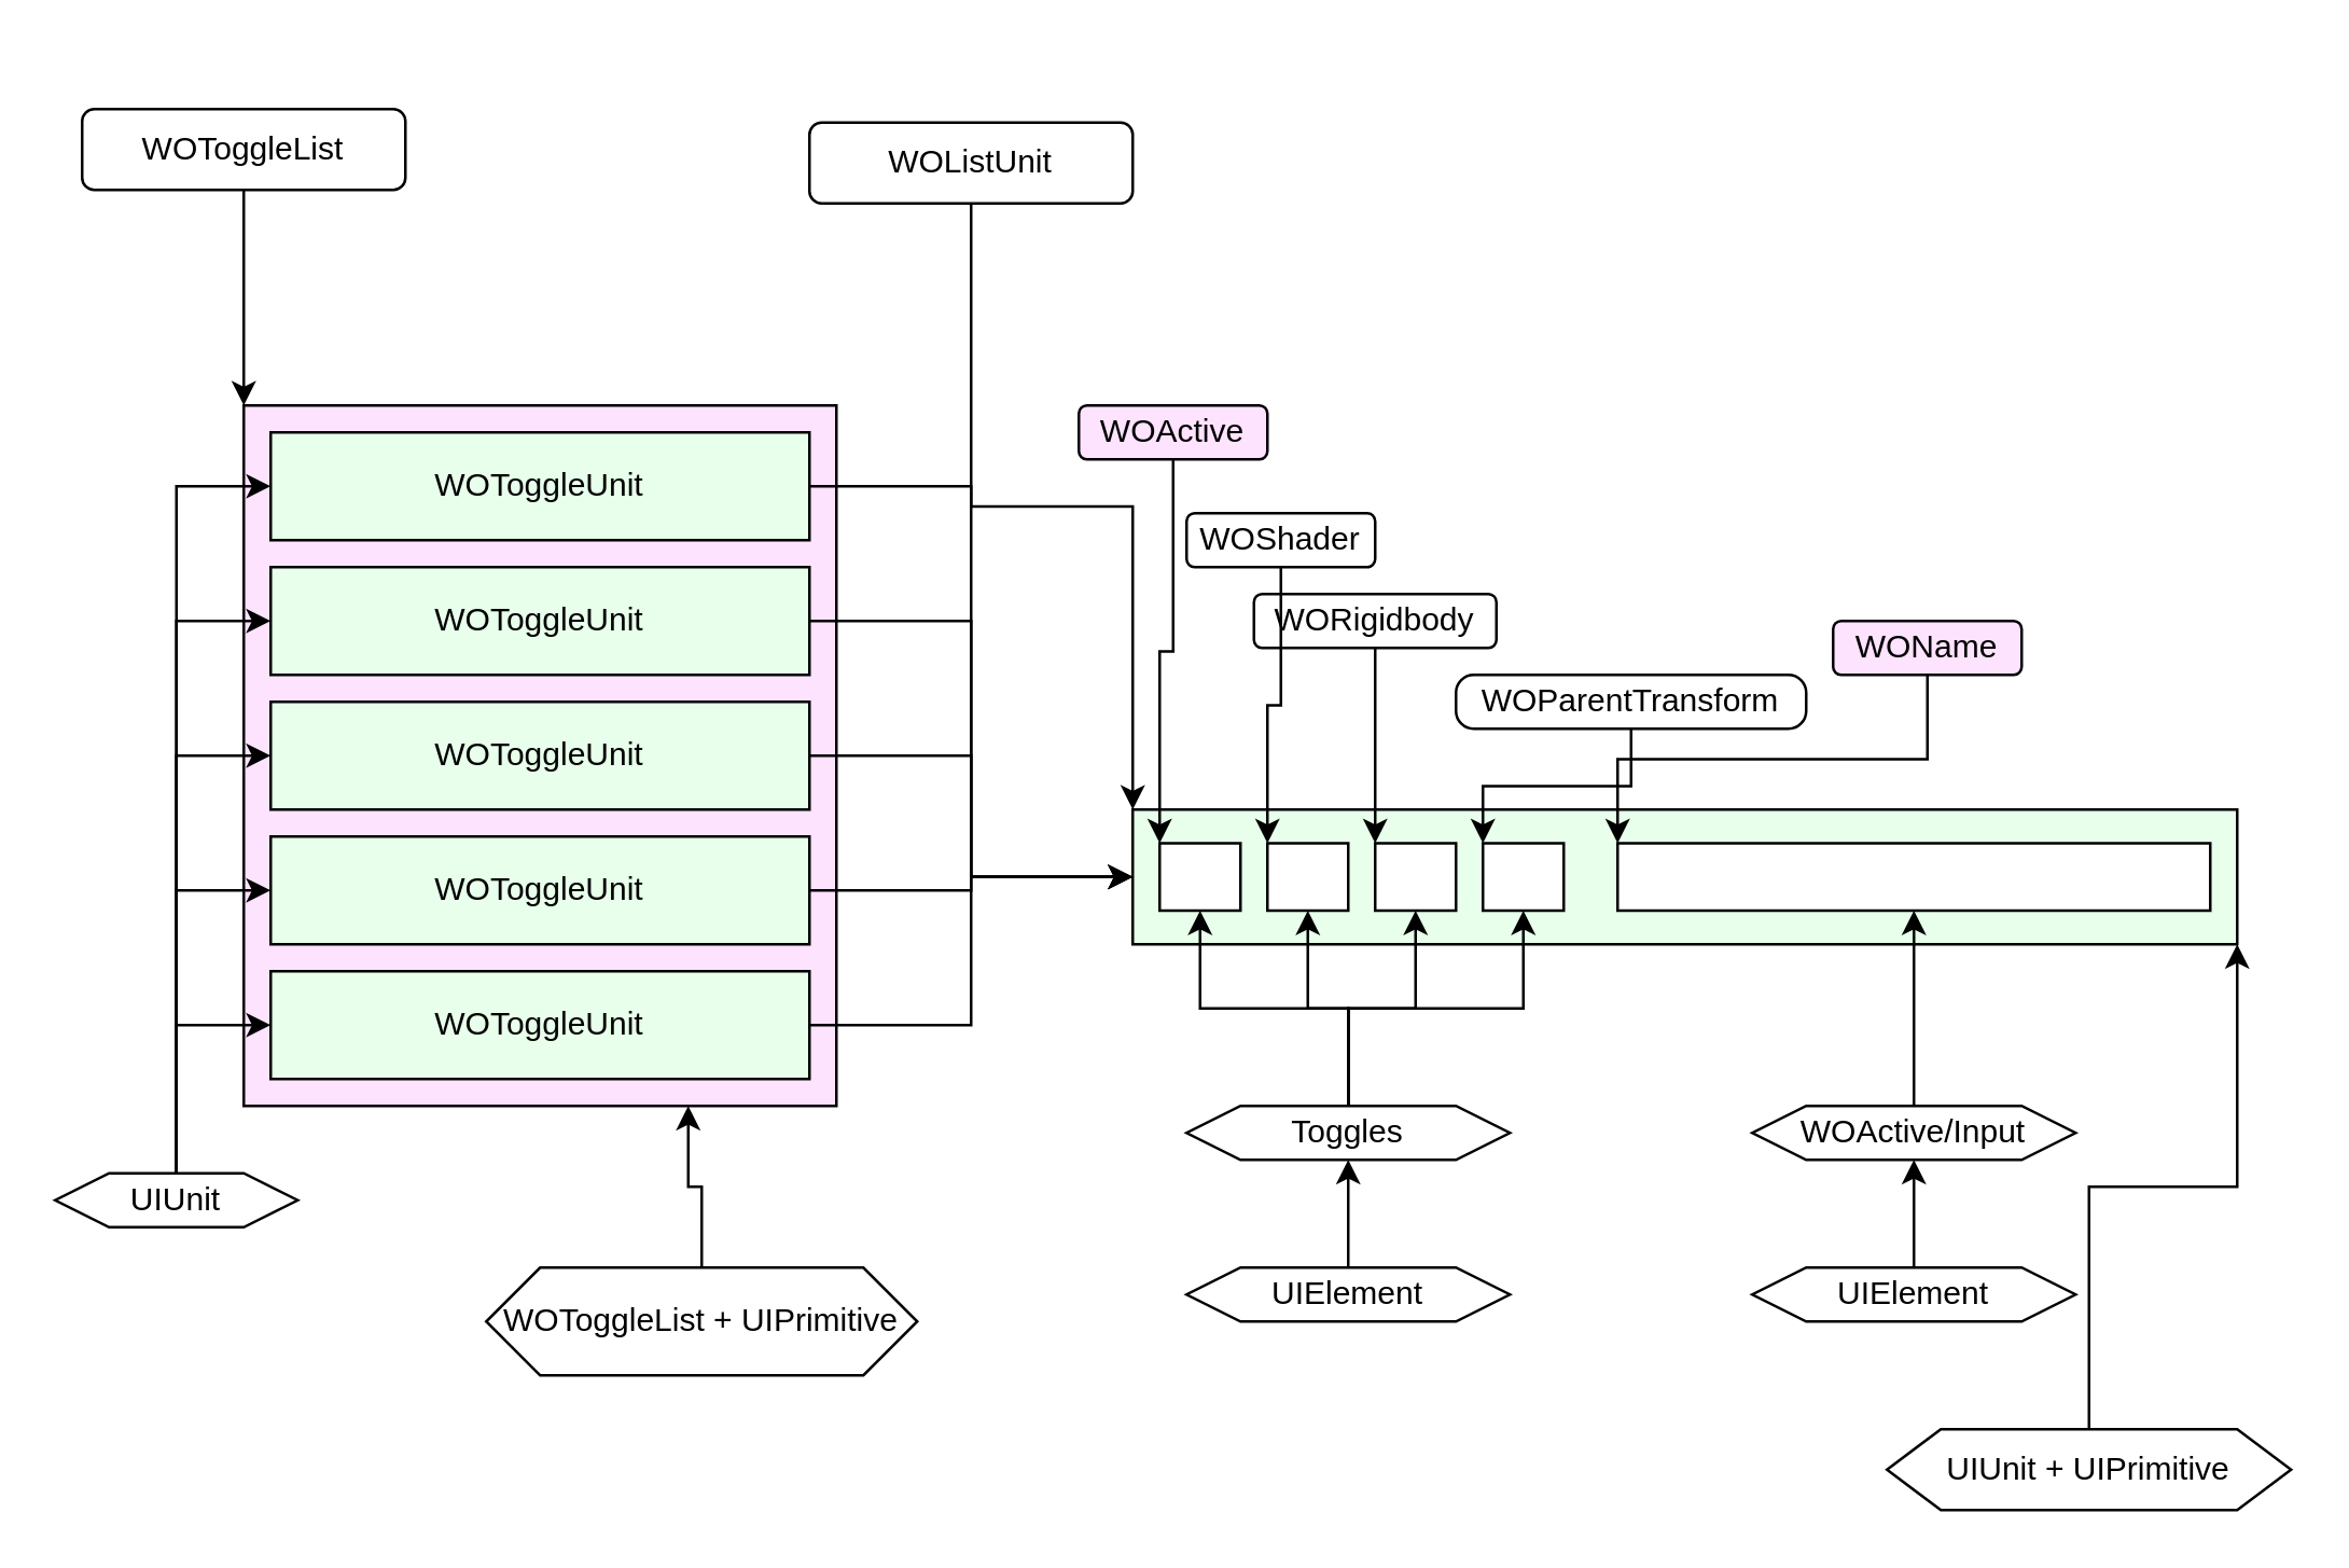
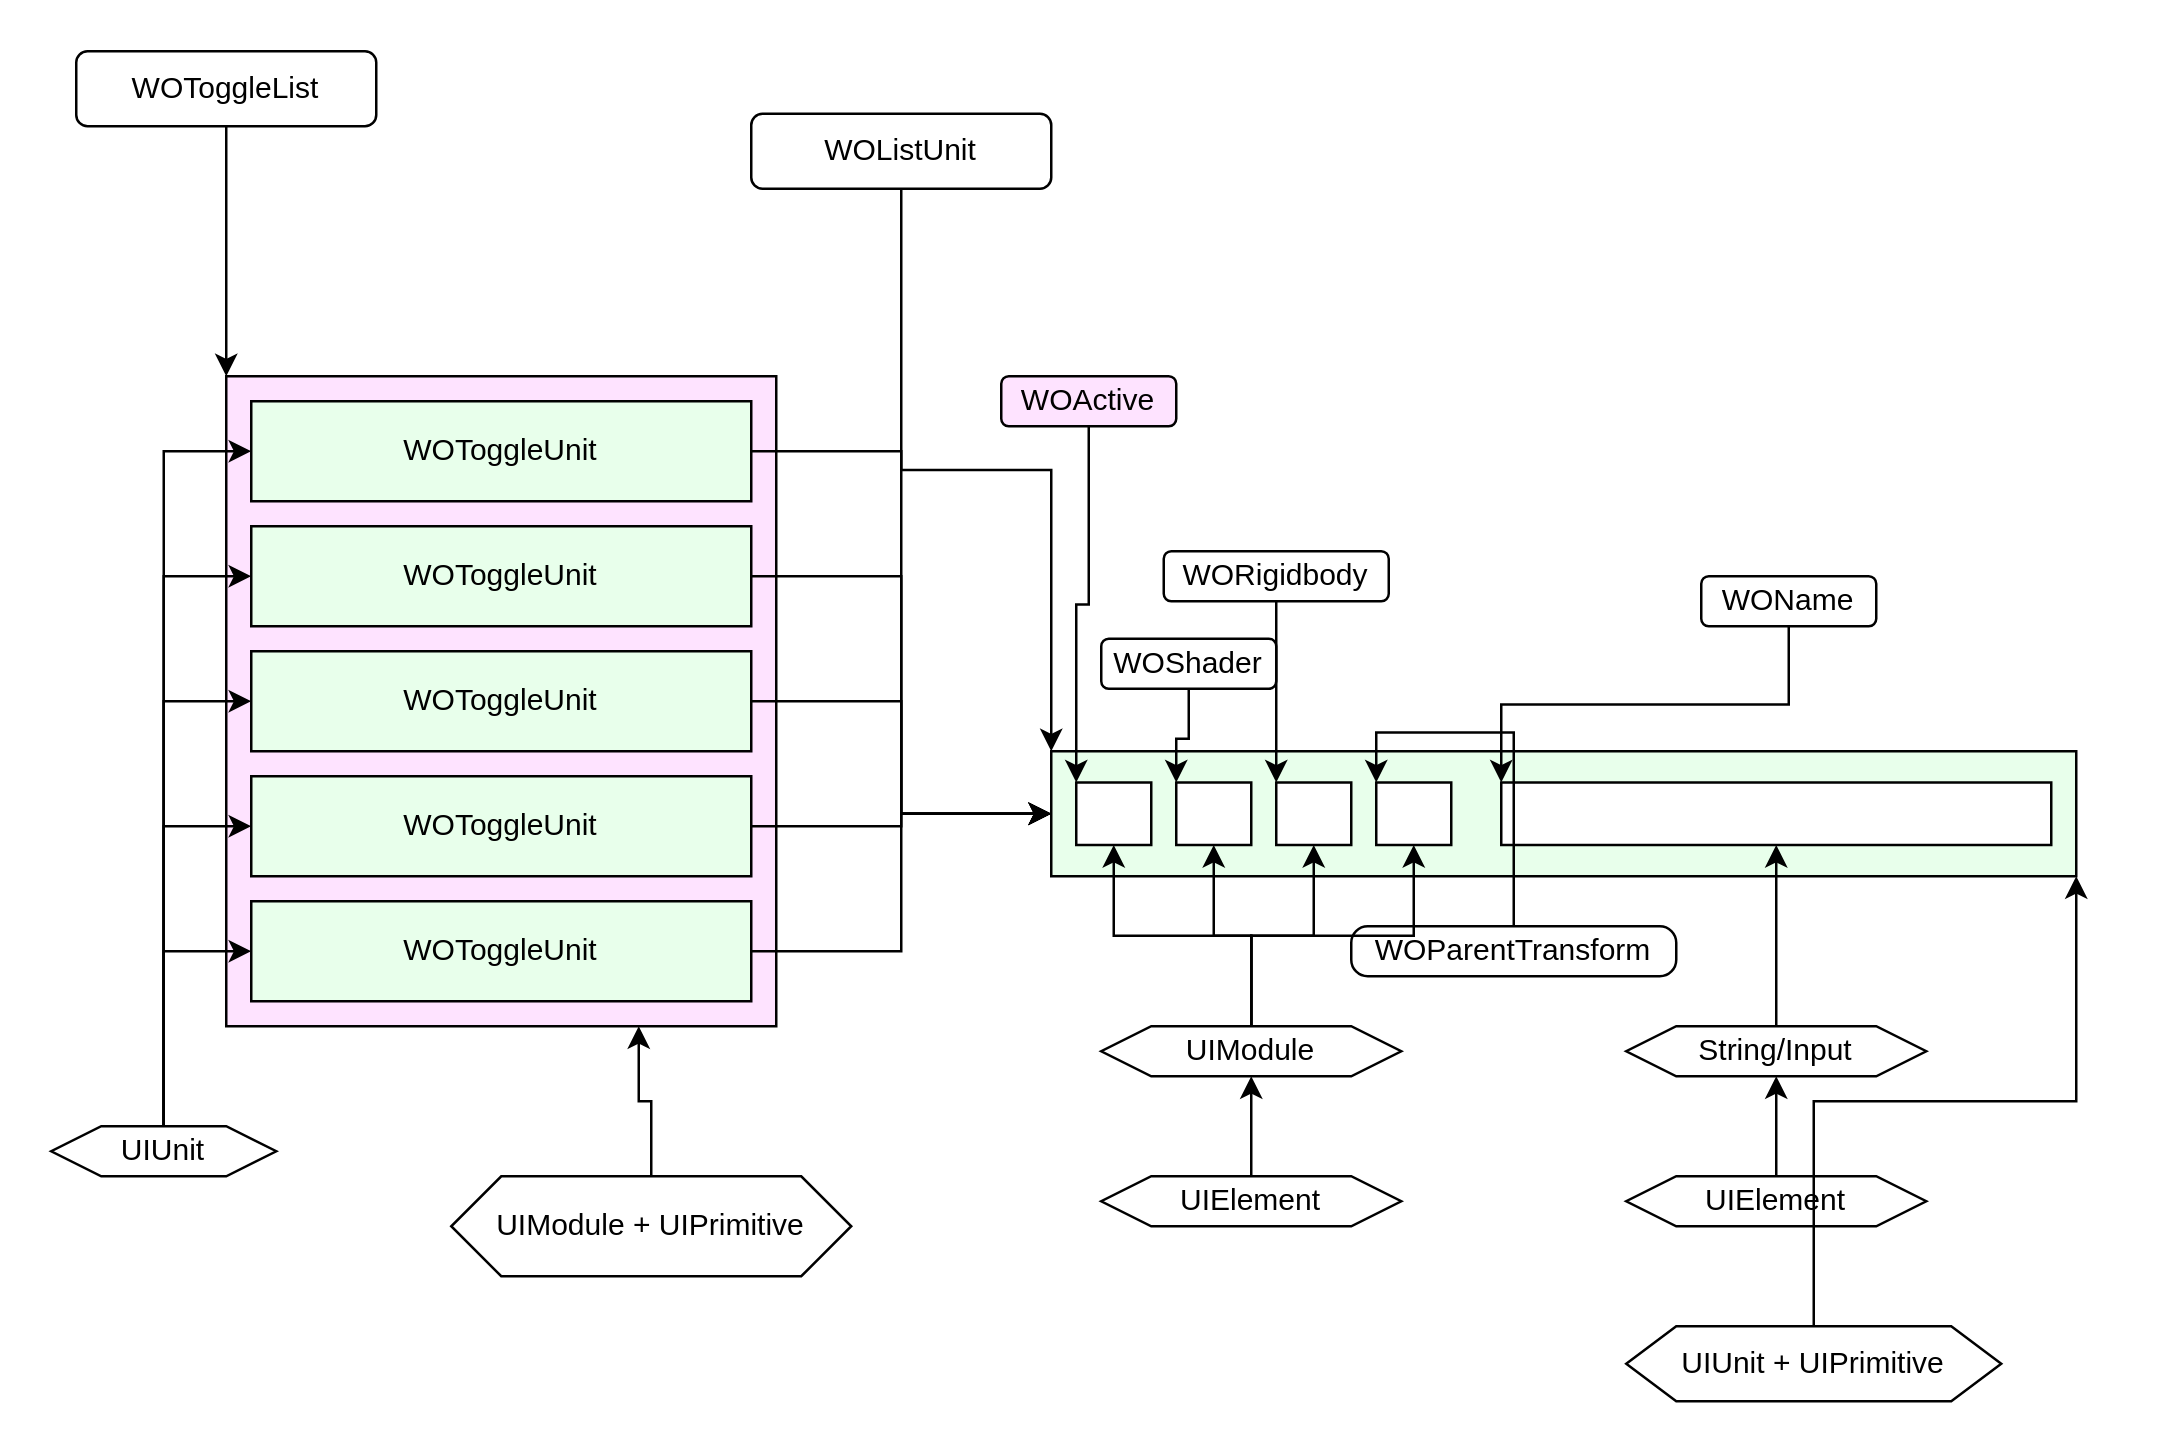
- <mxCell id="4" value="WOToggleList" style="rounded=1;whiteSpace=wrap;html=1;" vertex="1" parent="1"><mxGeometry x="30" y="40" width="120" height="30" as="geometry" /></mxCell>
+ <mxCell id="4" value="WOToggleList" style="rounded=1;whiteSpace=wrap;html=1;" vertex="1" parent="1"><mxGeometry x="30" y="20" width="120" height="30" as="geometry" /></mxCell>
- <mxCell id="29" value="WOShader" style="rounded=1;whiteSpace=wrap;html=1;" vertex="1" parent="1"><mxGeometry x="440" y="190" width="70" height="20" as="geometry" /></mxCell>
+ <mxCell id="29" value="WOShader" style="rounded=1;whiteSpace=wrap;html=1;" vertex="1" parent="1"><mxGeometry x="440" y="255" width="70" height="20" as="geometry" /></mxCell>
- <mxCell id="20" value="WOName" style="rounded=1;whiteSpace=wrap;html=1;fillColor=#fee3ff;" vertex="1" parent="1"><mxGeometry x="680" y="230" width="70" height="20" as="geometry" /></mxCell>
+ <mxCell id="20" value="WOName" style="rounded=1;whiteSpace=wrap;html=1;" vertex="1" parent="1"><mxGeometry x="680" y="230" width="70" height="20" as="geometry" /></mxCell>
- <mxCell id="32" value="WOParentTransform" style="rounded=1;whiteSpace=wrap;html=1;arcSize=33;" vertex="1" parent="1"><mxGeometry x="540" y="250" width="130" height="20" as="geometry" /></mxCell>
+ <mxCell id="32" value="WOParentTransform" style="rounded=1;whiteSpace=wrap;html=1;arcSize=33;" vertex="1" parent="1"><mxGeometry x="540" y="370" width="130" height="20" as="geometry" /></mxCell>
- <mxCell id="37" value="Toggles" style="shape=hexagon;perimeter=hexagonPerimeter2;whiteSpace=wrap;html=1;fixedSize=1;" vertex="1" parent="1"><mxGeometry x="440" y="410" width="120" height="20" as="geometry" /></mxCell>
+ <mxCell id="37" value="UIModule" style="shape=hexagon;perimeter=hexagonPerimeter2;whiteSpace=wrap;html=1;fixedSize=1;" vertex="1" parent="1"><mxGeometry x="440" y="410" width="120" height="20" as="geometry" /></mxCell>
- <mxCell id="39" value="WOActive/Input" style="shape=hexagon;perimeter=hexagonPerimeter2;whiteSpace=wrap;html=1;fixedSize=1;" vertex="1" parent="1"><mxGeometry x="650" y="410" width="120" height="20" as="geometry" /></mxCell>
+ <mxCell id="39" value="String/Input" style="shape=hexagon;perimeter=hexagonPerimeter2;whiteSpace=wrap;html=1;fixedSize=1;" vertex="1" parent="1"><mxGeometry x="650" y="410" width="120" height="20" as="geometry" /></mxCell>
- <mxCell id="53" value="UIUnit" style="shape=hexagon;perimeter=hexagonPerimeter2;whiteSpace=wrap;html=1;fixedSize=1;" vertex="1" parent="1"><mxGeometry x="20" y="435" width="90" height="20" as="geometry" /></mxCell>
+ <mxCell id="53" value="UIUnit" style="shape=hexagon;perimeter=hexagonPerimeter2;whiteSpace=wrap;html=1;fixedSize=1;" vertex="1" parent="1"><mxGeometry x="20" y="450" width="90" height="20" as="geometry" /></mxCell>
- <mxCell id="45" value="WOToggleList + UIPrimitive" style="shape=hexagon;perimeter=hexagonPerimeter2;whiteSpace=wrap;html=1;fixedSize=1;" vertex="1" parent="1"><mxGeometry x="180" y="470" width="160" height="40" as="geometry" /></mxCell>
+ <mxCell id="45" value="UIModule + UIPrimitive" style="shape=hexagon;perimeter=hexagonPerimeter2;whiteSpace=wrap;html=1;fixedSize=1;" vertex="1" parent="1"><mxGeometry x="180" y="470" width="160" height="40" as="geometry" /></mxCell>
- <mxCell id="47" value="UIUnit + UIPrimitive" style="shape=hexagon;perimeter=hexagonPerimeter2;whiteSpace=wrap;html=1;fixedSize=1;" vertex="1" parent="1"><mxGeometry x="700" y="530" width="150" height="30" as="geometry" /></mxCell>
+ <mxCell id="47" value="UIUnit + UIPrimitive" style="shape=hexagon;perimeter=hexagonPerimeter2;whiteSpace=wrap;html=1;fixedSize=1;" vertex="1" parent="1"><mxGeometry x="650" y="530" width="150" height="30" as="geometry" /></mxCell>
